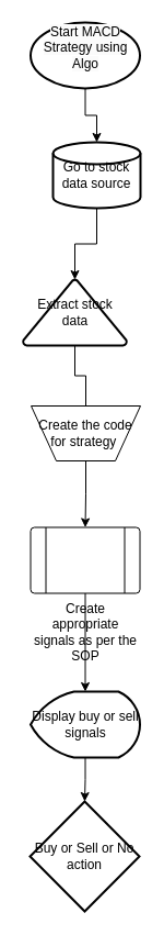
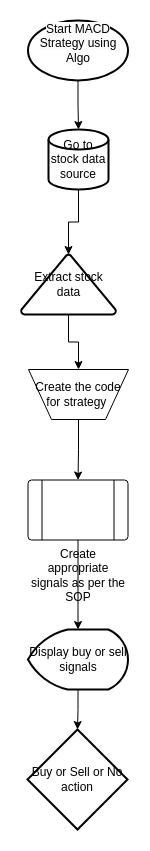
- <mxCell id="3" value="Go to stock data source" style="strokeWidth=2;html=1;shape=mxgraph.flowchart.database;whiteSpace=wrap;" vertex="1" parent="1"><mxGeometry x="48" y="129" width="80" height="60" as="geometry" /></mxCell>
+ <mxCell id="3" value="Go to stock data source" style="strokeWidth=2;html=1;shape=mxgraph.flowchart.database;whiteSpace=wrap;" vertex="1" parent="1"><mxGeometry x="48" y="129" width="60" height="60" as="geometry" /></mxCell>
- <mxCell id="4" value="" style="edgeStyle=orthogonalEdgeStyle;rounded=0;orthogonalLoop=1;jettySize=auto;html=1;endArrow=none;" edge="1" parent="1" source="5" target="7"><mxGeometry relative="1" as="geometry" /></mxCell>
+ <mxCell id="4" value="" style="edgeStyle=orthogonalEdgeStyle;rounded=0;orthogonalLoop=1;jettySize=auto;html=1;" edge="1" parent="1" source="5" target="7"><mxGeometry relative="1" as="geometry" /></mxCell>
